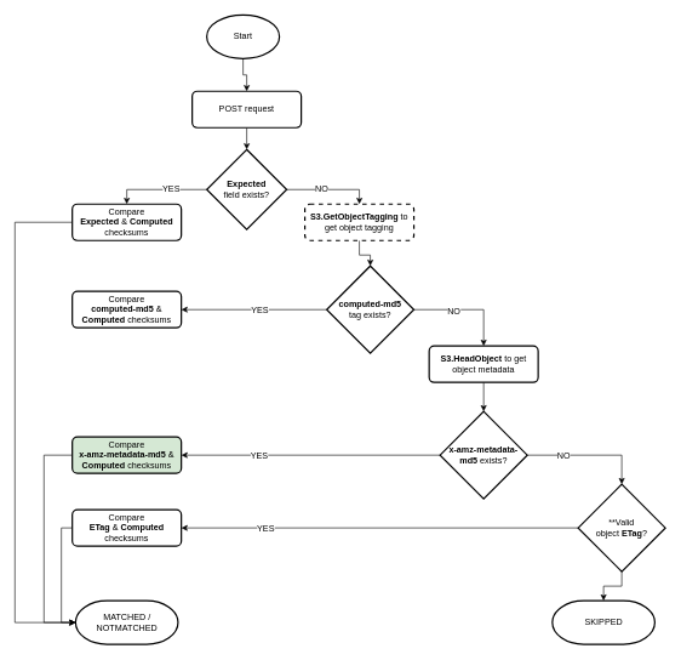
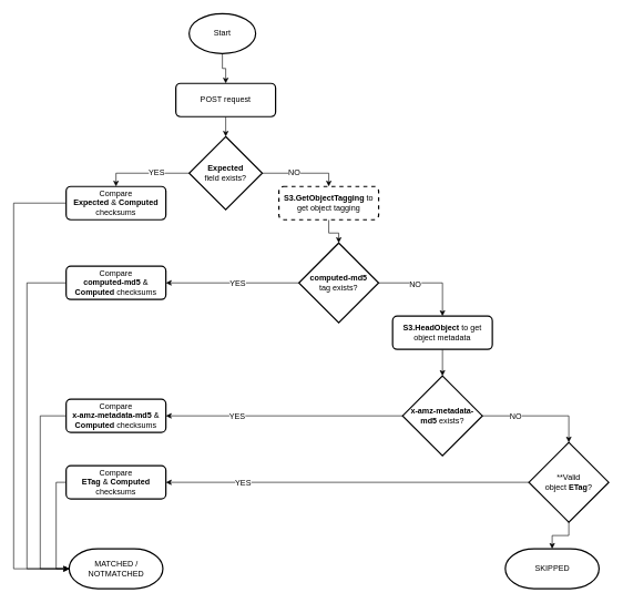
+ <mxCell id="20" style="edgeStyle=orthogonalEdgeStyle;rounded=0;orthogonalLoop=1;jettySize=auto;html=1;entryX=0;entryY=0.5;entryDx=0;entryDy=0;entryPerimeter=0;" edge="1" parent="1" source="21" target="37"><mxGeometry relative="1" as="geometry"><Array as="points"><mxPoint x="40" y="425" /><mxPoint x="40" y="855" /></Array></mxGeometry></mxCell>
- <mxCell id="30" value="Compare&lt;br&gt;&lt;b&gt;x-amz-metadata-md5&lt;/b&gt; &amp;amp; &lt;b&gt;Computed&lt;/b&gt; checksums" style="rounded=1;whiteSpace=wrap;html=1;absoluteArcSize=1;arcSize=14;strokeWidth=2;fillColor=#d5e8d4;" parent="1" vertex="1"><mxGeometry x="99" y="600" width="150" height="50" as="geometry" /></mxCell>
+ <mxCell id="30" value="Compare&lt;br&gt;&lt;b&gt;x-amz-metadata-md5&lt;/b&gt; &amp;amp; &lt;b&gt;Computed&lt;/b&gt; checksums" style="rounded=1;whiteSpace=wrap;html=1;absoluteArcSize=1;arcSize=14;strokeWidth=2;" parent="1" vertex="1"><mxGeometry x="99" y="600" width="150" height="50" as="geometry" /></mxCell>
